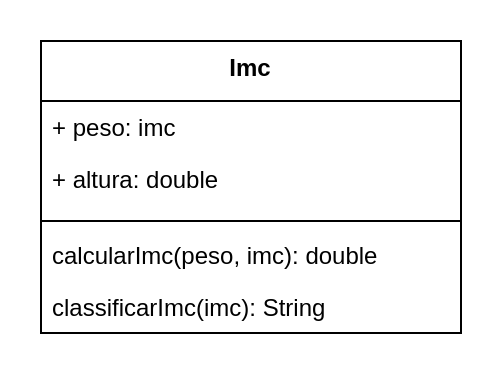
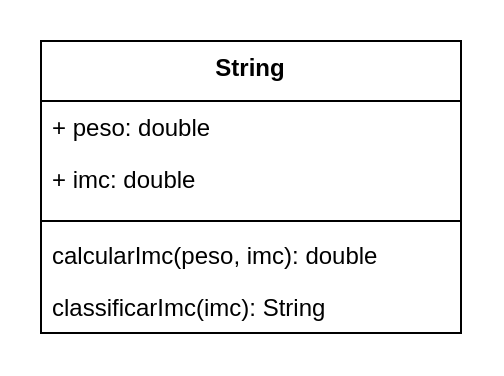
- <mxCell id="2" value="Imc" style="swimlane;fontStyle=1;align=center;verticalAlign=top;childLayout=stackLayout;horizontal=1;startSize=30;horizontalStack=0;resizeParent=1;resizeParentMax=0;resizeLast=0;collapsible=1;marginBottom=0;whiteSpace=wrap;html=1;" vertex="1" parent="1"><mxGeometry x="20" y="20" width="210" height="146" as="geometry"><mxRectangle x="160" y="80" width="100" height="30" as="alternateBounds" /></mxGeometry></mxCell>
+ <mxCell id="2" value="String" style="swimlane;fontStyle=1;align=center;verticalAlign=top;childLayout=stackLayout;horizontal=1;startSize=30;horizontalStack=0;resizeParent=1;resizeParentMax=0;resizeLast=0;collapsible=1;marginBottom=0;whiteSpace=wrap;html=1;" vertex="1" parent="1"><mxGeometry x="20" y="20" width="210" height="146" as="geometry"><mxRectangle x="160" y="80" width="100" height="30" as="alternateBounds" /></mxGeometry></mxCell>
- <mxCell id="3" value="+ peso: imc&lt;div&gt;&lt;br&gt;&lt;/div&gt;" style="text;strokeColor=none;fillColor=none;align=left;verticalAlign=top;spacingLeft=4;spacingRight=4;overflow=hidden;rotatable=0;points=[[0,0.5],[1,0.5]];portConstraint=eastwest;whiteSpace=wrap;html=1;" vertex="1" parent="2"><mxGeometry y="30" width="210" height="26" as="geometry" /></mxCell>
+ <mxCell id="3" value="+ peso: double&lt;div&gt;&lt;br&gt;&lt;/div&gt;" style="text;strokeColor=none;fillColor=none;align=left;verticalAlign=top;spacingLeft=4;spacingRight=4;overflow=hidden;rotatable=0;points=[[0,0.5],[1,0.5]];portConstraint=eastwest;whiteSpace=wrap;html=1;" vertex="1" parent="2"><mxGeometry y="30" width="210" height="26" as="geometry" /></mxCell>
- <mxCell id="4" value="+ altura: double" style="text;strokeColor=none;fillColor=none;align=left;verticalAlign=top;spacingLeft=4;spacingRight=4;overflow=hidden;rotatable=0;points=[[0,0.5],[1,0.5]];portConstraint=eastwest;whiteSpace=wrap;html=1;" vertex="1" parent="2"><mxGeometry y="56" width="210" height="30" as="geometry" /></mxCell>
+ <mxCell id="4" value="+ imc: double" style="text;strokeColor=none;fillColor=none;align=left;verticalAlign=top;spacingLeft=4;spacingRight=4;overflow=hidden;rotatable=0;points=[[0,0.5],[1,0.5]];portConstraint=eastwest;whiteSpace=wrap;html=1;" vertex="1" parent="2"><mxGeometry y="56" width="210" height="30" as="geometry" /></mxCell>
